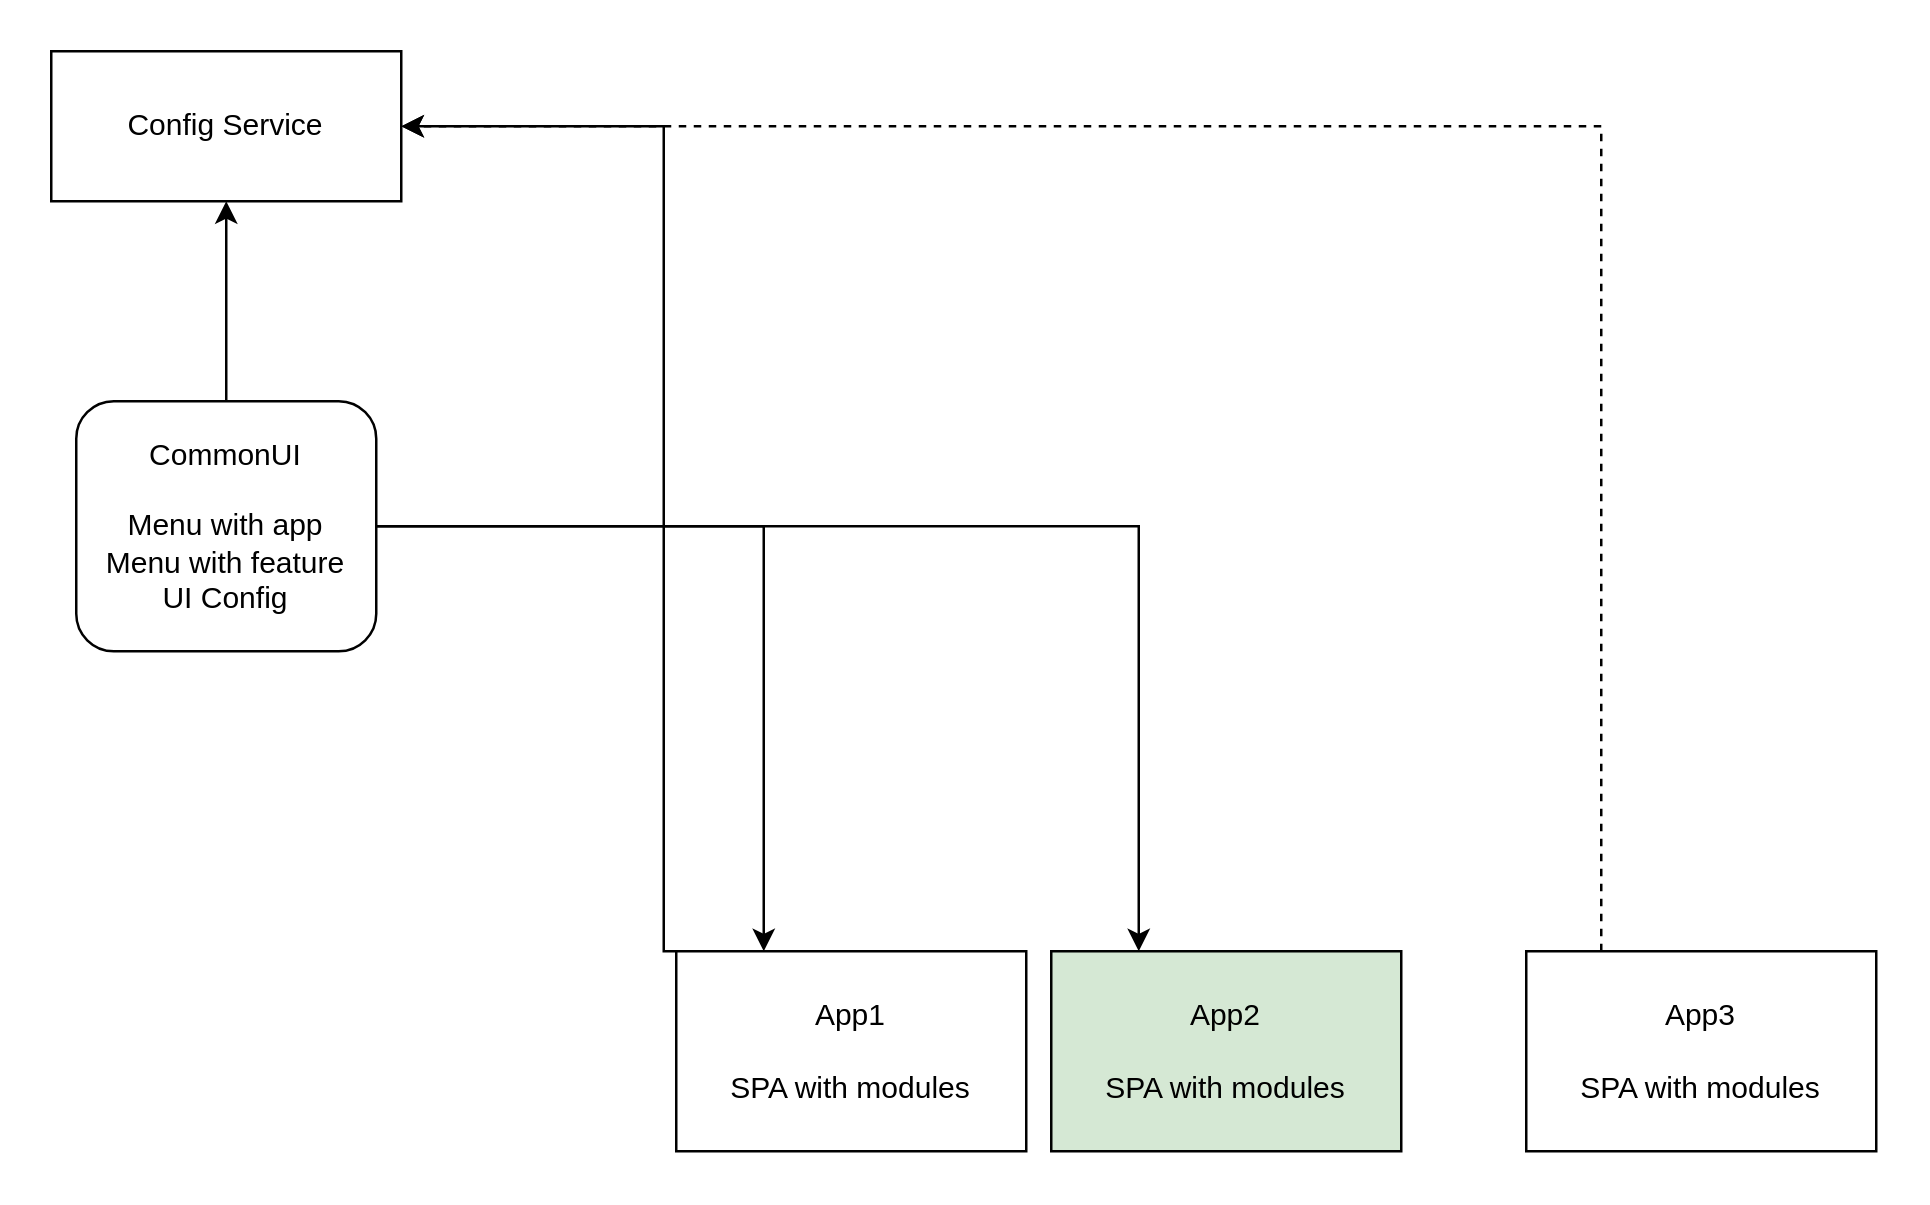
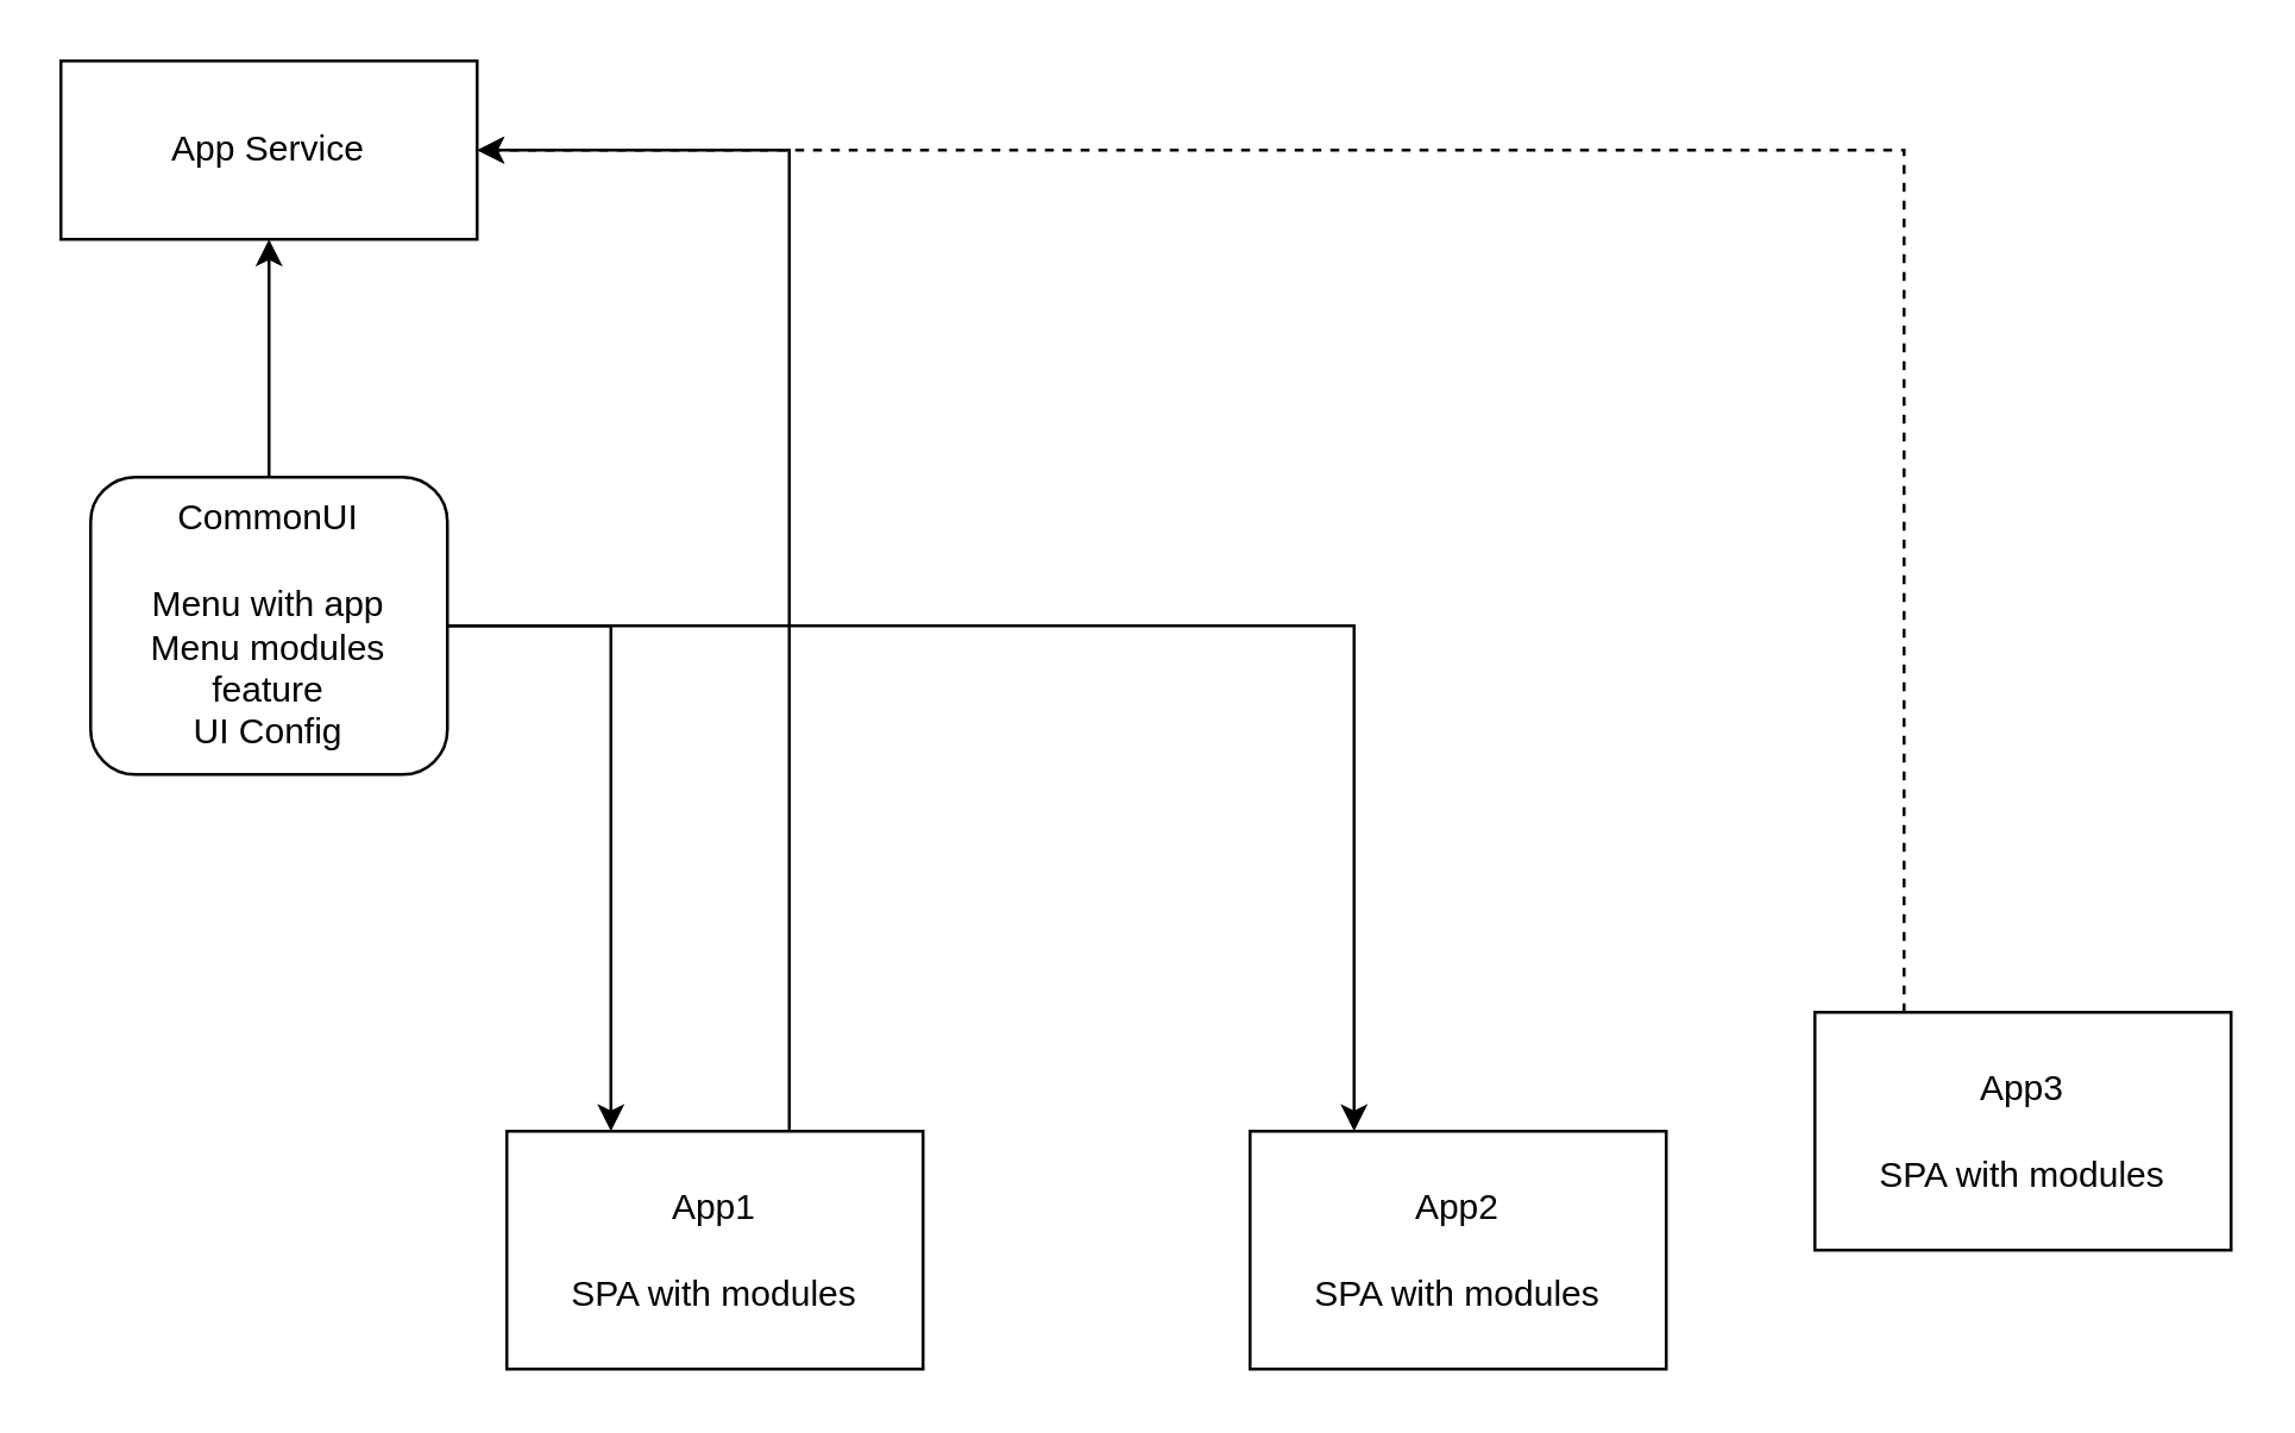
- <mxCell id="11" value="Config Service" style="rounded=0;whiteSpace=wrap;html=1;" parent="1" vertex="1"><mxGeometry x="20" y="20" width="140" height="60" as="geometry" /></mxCell>
+ <mxCell id="11" value="App Service" style="rounded=0;whiteSpace=wrap;html=1;" parent="1" vertex="1"><mxGeometry x="20" y="20" width="140" height="60" as="geometry" /></mxCell>
- <mxCell id="10" value="CommonUI&lt;br&gt;&lt;br&gt;&lt;div&gt;Menu with app&lt;br&gt;Menu with feature&lt;br&gt;UI Config&lt;/div&gt;" style="rounded=1;whiteSpace=wrap;html=1;" parent="1" vertex="1"><mxGeometry x="30" y="160" width="120" height="100" as="geometry" /></mxCell>
+ <mxCell id="10" value="CommonUI&lt;br&gt;&lt;br&gt;&lt;div&gt;Menu with app&lt;br&gt;Menu modules feature&lt;br&gt;UI Config&lt;/div&gt;" style="rounded=1;whiteSpace=wrap;html=1;" parent="1" vertex="1"><mxGeometry x="30" y="160" width="120" height="100" as="geometry" /></mxCell>
- <mxCell id="3" value="App1&lt;br&gt;&lt;br&gt;SPA with modules" style="rounded=0;whiteSpace=wrap;html=1;" parent="1" vertex="1"><mxGeometry x="270" y="380" width="140" height="80" as="geometry" /></mxCell>
+ <mxCell id="3" value="App1&lt;br&gt;&lt;br&gt;SPA with modules" style="rounded=0;whiteSpace=wrap;html=1;" parent="1" vertex="1"><mxGeometry x="170" y="380" width="140" height="80" as="geometry" /></mxCell>
- <mxCell id="4" value="App2&lt;br&gt;&lt;br&gt;SPA with modules" style="rounded=0;whiteSpace=wrap;html=1;fillColor=#d5e8d4;" parent="1" vertex="1"><mxGeometry x="420" y="380" width="140" height="80" as="geometry" /></mxCell>
+ <mxCell id="4" value="App2&lt;br&gt;&lt;br&gt;SPA with modules" style="rounded=0;whiteSpace=wrap;html=1;" parent="1" vertex="1"><mxGeometry x="420" y="380" width="140" height="80" as="geometry" /></mxCell>
- <mxCell id="6" value="App3&lt;br&gt;&lt;br&gt;SPA with modules" style="rounded=0;whiteSpace=wrap;html=1;" parent="1" vertex="1"><mxGeometry x="610" y="380" width="140" height="80" as="geometry" /></mxCell>
+ <mxCell id="6" value="App3&lt;br&gt;&lt;br&gt;SPA with modules" style="rounded=0;whiteSpace=wrap;html=1;" parent="1" vertex="1"><mxGeometry x="610" y="340" width="140" height="80" as="geometry" /></mxCell>
